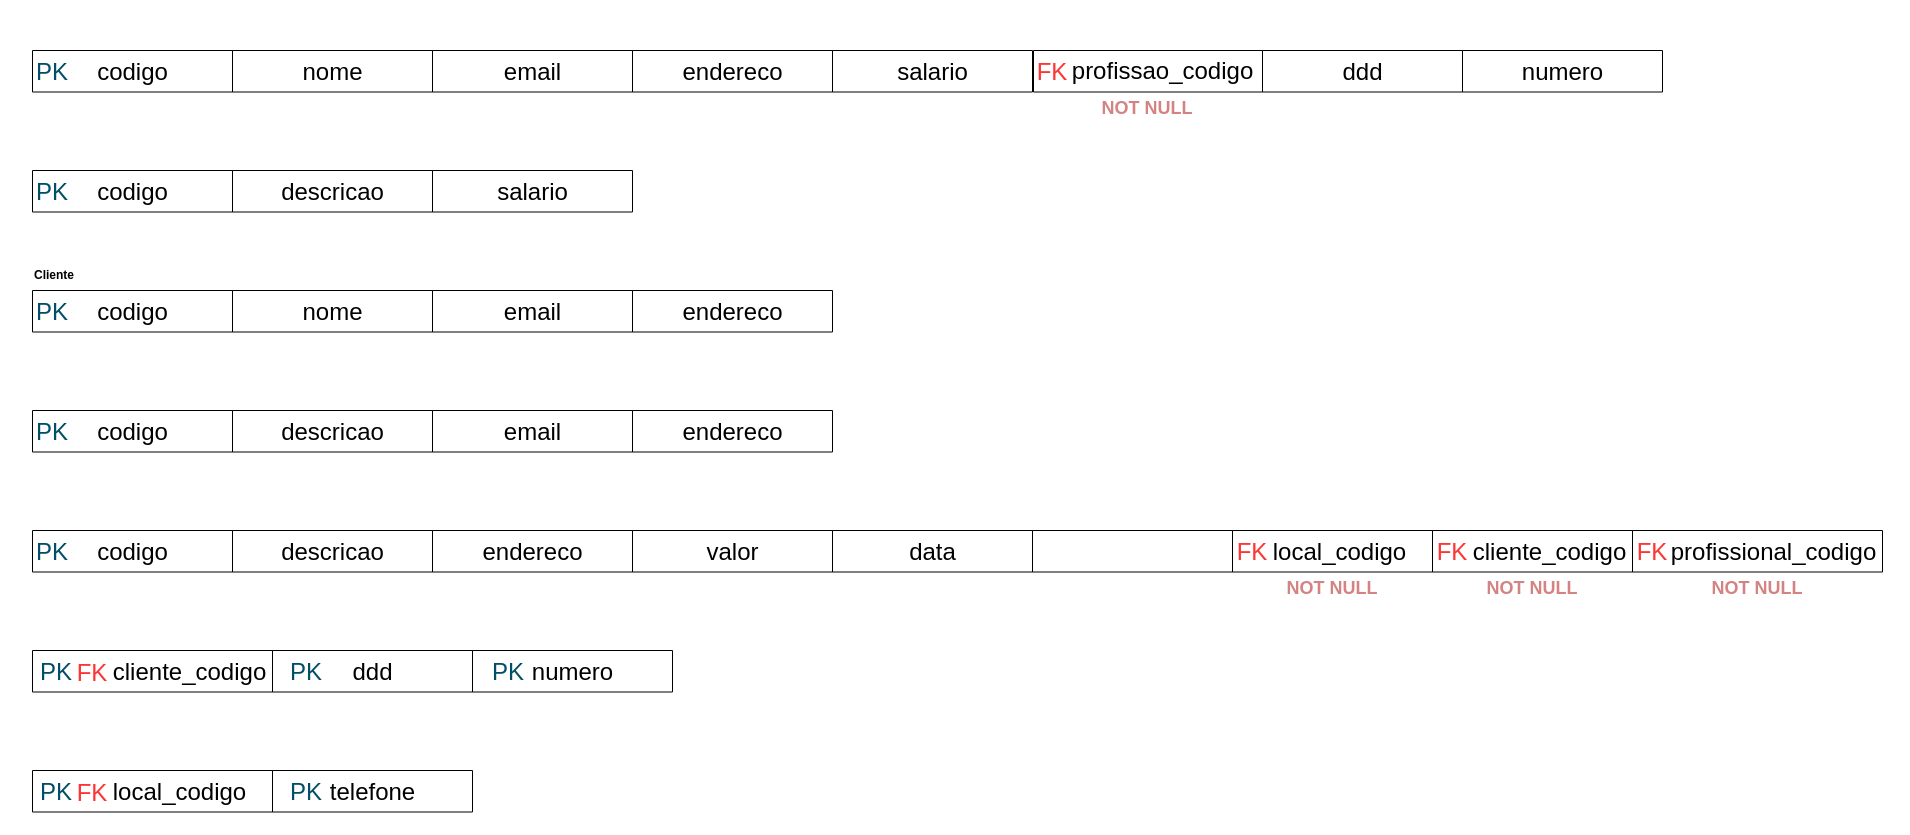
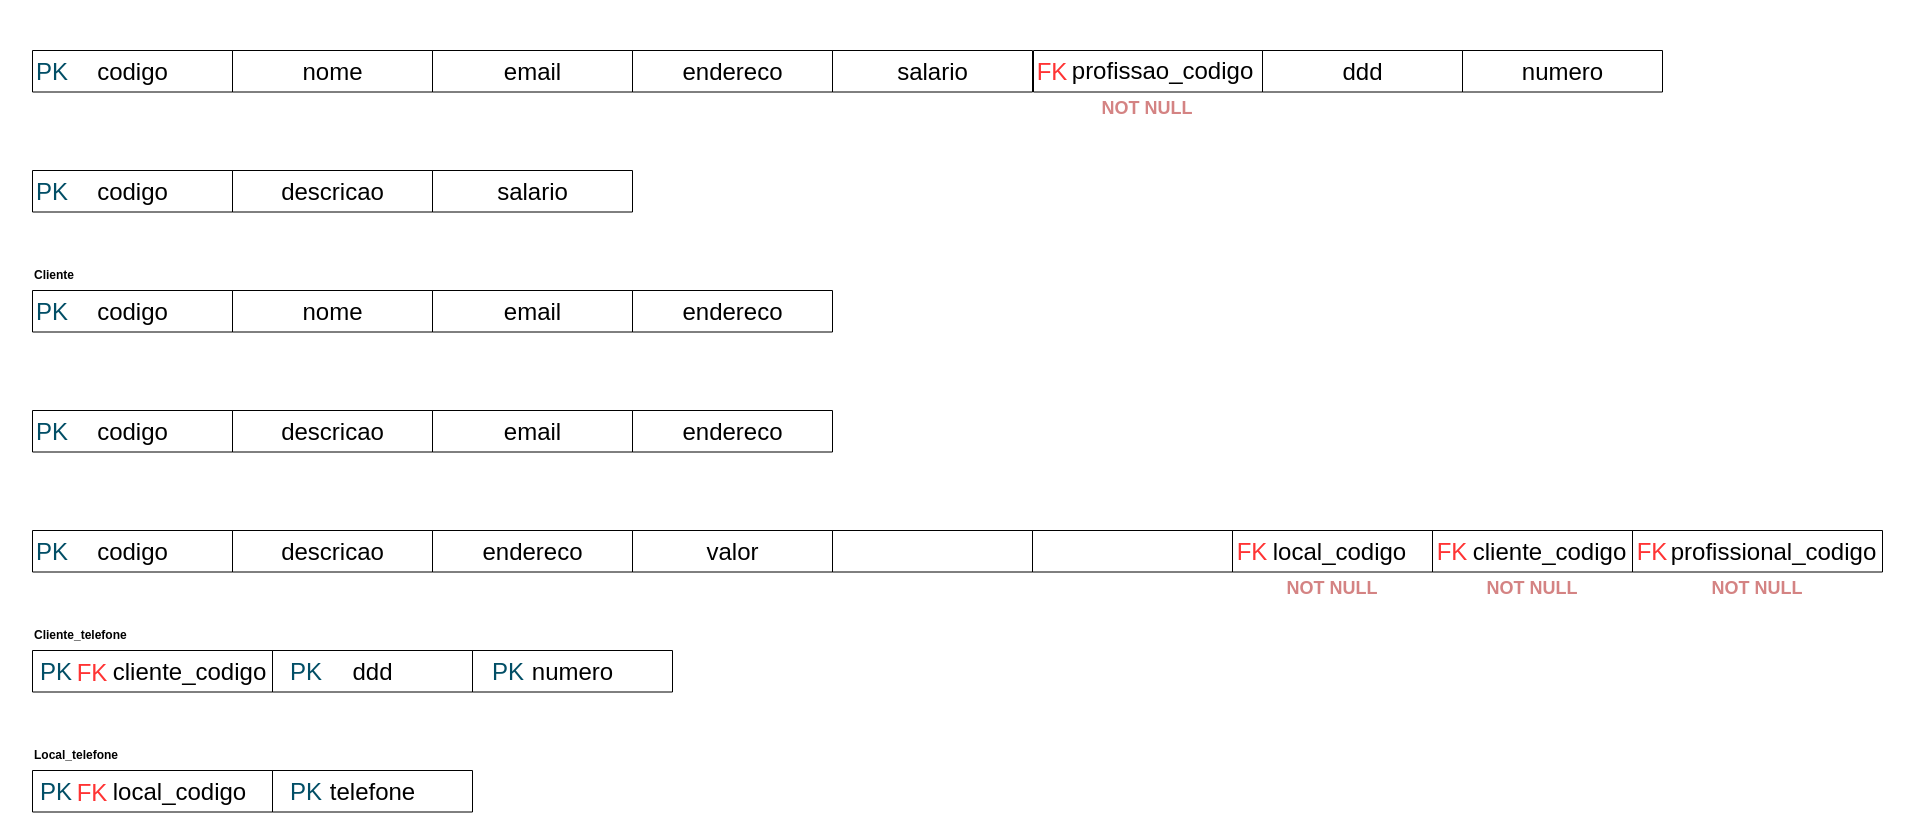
- <mxCell id="86" value="&lt;font style=&quot;font-size: 24px;&quot;&gt;data&lt;/font&gt;" style="text;html=1;align=center;verticalAlign=middle;resizable=0;points=[];autosize=1;strokeColor=none;fillColor=none;" parent="85" vertex="1"><mxGeometry x="65" y="1.5" width="70" height="40" as="geometry" /></mxCell>
+ <mxCell id="116" value="&lt;b&gt;Cliente_telefone&lt;/b&gt;" style="text;html=1;align=left;verticalAlign=middle;whiteSpace=wrap;rounded=0;" parent="101" vertex="1"><mxGeometry width="110" height="30" as="geometry" /></mxCell>
+ <mxCell id="128" value="&lt;b&gt;Local_telefone&lt;/b&gt;" style="text;html=1;align=left;verticalAlign=middle;whiteSpace=wrap;rounded=0;" parent="117" vertex="1"><mxGeometry width="110" height="30" as="geometry" /></mxCell>
